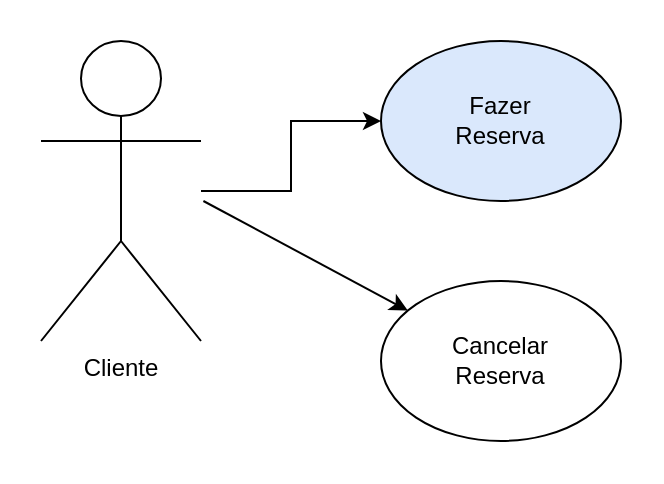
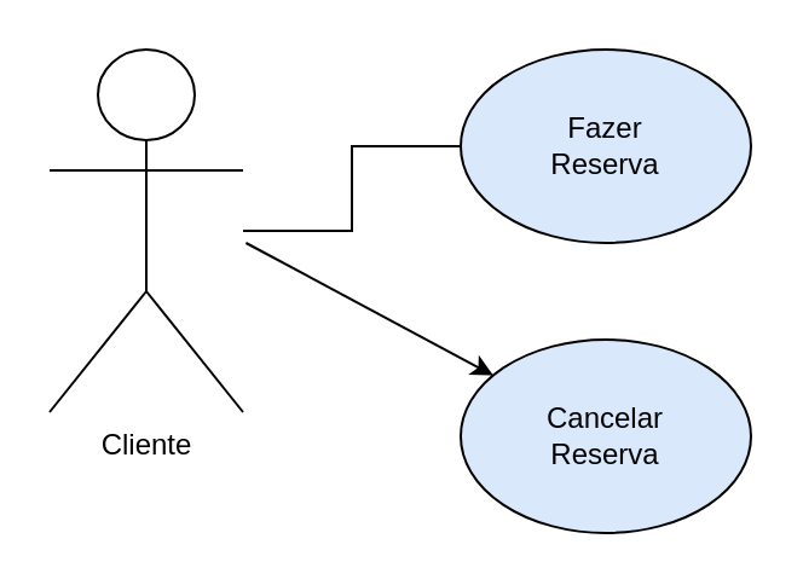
- <mxCell id="3" value="" style="edgeStyle=orthogonalEdgeStyle;rounded=0;orthogonalLoop=1;jettySize=auto;html=1;" edge="1" parent="1" source="4" target="2"><mxGeometry relative="1" as="geometry" /></mxCell>
+ <mxCell id="3" value="" style="edgeStyle=orthogonalEdgeStyle;rounded=0;orthogonalLoop=1;jettySize=auto;html=1;endArrow=none;" edge="1" parent="1" source="4" target="2"><mxGeometry relative="1" as="geometry" /></mxCell>
- <mxCell id="5" value="Cancelar&lt;div&gt;Reserva&lt;/div&gt;" style="ellipse;whiteSpace=wrap;html=1;" vertex="1" parent="1"><mxGeometry x="190" y="140" width="120" height="80" as="geometry" /></mxCell>
+ <mxCell id="5" value="Cancelar&lt;div&gt;Reserva&lt;/div&gt;" style="ellipse;whiteSpace=wrap;html=1;fillColor=#dae8fc;" vertex="1" parent="1"><mxGeometry x="190" y="140" width="120" height="80" as="geometry" /></mxCell>
